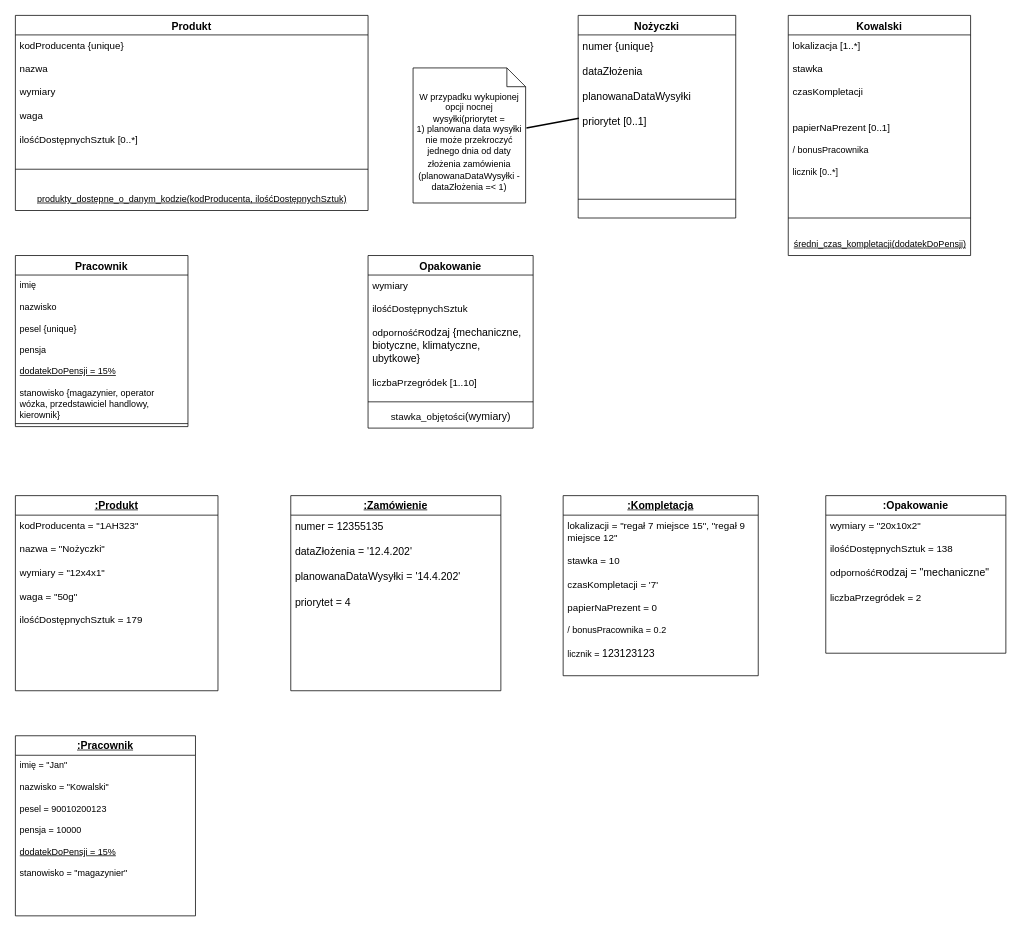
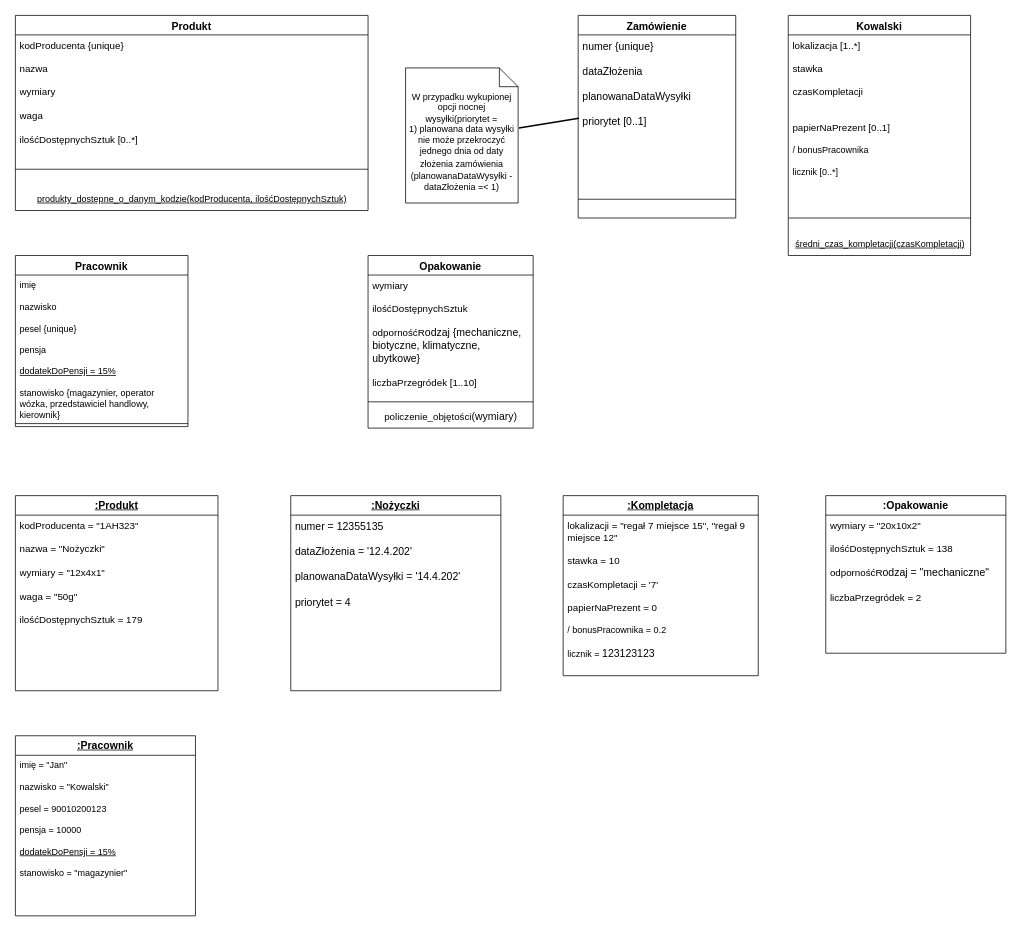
- <mxCell id="5" value="&lt;font style=&quot;font-size: 14px;&quot;&gt;Nożyczki&lt;/font&gt;" style="swimlane;fontStyle=1;align=center;verticalAlign=top;childLayout=stackLayout;horizontal=1;startSize=26;horizontalStack=0;resizeParent=1;resizeParentMax=0;resizeLast=0;collapsible=1;marginBottom=0;whiteSpace=wrap;html=1;" parent="1" vertex="1"><mxGeometry x="770" y="20" width="210" height="270" as="geometry" /></mxCell>
+ <mxCell id="5" value="&lt;font style=&quot;font-size: 14px;&quot;&gt;Zamówienie&lt;/font&gt;" style="swimlane;fontStyle=1;align=center;verticalAlign=top;childLayout=stackLayout;horizontal=1;startSize=26;horizontalStack=0;resizeParent=1;resizeParentMax=0;resizeLast=0;collapsible=1;marginBottom=0;whiteSpace=wrap;html=1;" parent="1" vertex="1"><mxGeometry x="770" y="20" width="210" height="270" as="geometry" /></mxCell>
- <mxCell id="30" value="W przypadku wykupionej opcji nocnej wysyłki(priorytet = 1)&amp;nbsp;&lt;span style=&quot;text-align: start;&quot;&gt;&lt;font style=&quot;font-size: 12px;&quot;&gt;planowana data wysyłki nie może przekroczyć jednego dnia od daty złożenia zamówienia&lt;/font&gt;&lt;/span&gt;&lt;span style=&quot;font-family: -webkit-standard; font-size: medium; text-align: start;&quot;&gt;&lt;/span&gt;&lt;div&gt;&lt;span style=&quot;text-align: start;&quot;&gt;&lt;font style=&quot;font-size: 12px;&quot;&gt;(planowanaDataWysyłki - dataZłożenia =&amp;lt; 1)&lt;/font&gt;&lt;/span&gt;&lt;/div&gt;" style="shape=note2;boundedLbl=1;whiteSpace=wrap;html=1;size=25;verticalAlign=top;align=center;" vertex="1" parent="1"><mxGeometry x="550" y="90" width="150" height="180" as="geometry" /></mxCell>
+ <mxCell id="30" value="W przypadku wykupionej opcji nocnej wysyłki(priorytet = 1)&amp;nbsp;&lt;span style=&quot;text-align: start;&quot;&gt;&lt;font style=&quot;font-size: 12px;&quot;&gt;planowana data wysyłki nie może przekroczyć jednego dnia od daty złożenia zamówienia&lt;/font&gt;&lt;/span&gt;&lt;span style=&quot;font-family: -webkit-standard; font-size: medium; text-align: start;&quot;&gt;&lt;/span&gt;&lt;div&gt;&lt;span style=&quot;text-align: start;&quot;&gt;&lt;font style=&quot;font-size: 12px;&quot;&gt;(planowanaDataWysyłki - dataZłożenia =&amp;lt; 1)&lt;/font&gt;&lt;/span&gt;&lt;/div&gt;" style="shape=note2;boundedLbl=1;whiteSpace=wrap;html=1;size=25;verticalAlign=top;align=center;" vertex="1" parent="1"><mxGeometry x="540" y="90" width="150" height="180" as="geometry" /></mxCell>
- <mxCell id="15" value="&lt;u&gt;średni_czas_kompletacji(dodatekDoPensji)&lt;/u&gt;" style="text;html=1;align=center;verticalAlign=middle;resizable=0;points=[];autosize=1;strokeColor=none;fillColor=none;" vertex="1" parent="12"><mxGeometry y="290" width="243" height="30" as="geometry" /></mxCell>
+ <mxCell id="15" value="&lt;u&gt;średni_czas_kompletacji(czasKompletacji)&lt;/u&gt;" style="text;html=1;align=center;verticalAlign=middle;resizable=0;points=[];autosize=1;strokeColor=none;fillColor=none;" vertex="1" parent="12"><mxGeometry y="290" width="243" height="30" as="geometry" /></mxCell>
- <mxCell id="19" value="&lt;div style=&quot;text-align: left;&quot;&gt;&lt;span style=&quot;white-space: normal; caret-color: rgb(7, 7, 7); color: rgb(7, 7, 7); text-align: left;&quot;&gt;&lt;font size=&quot;2&quot;&gt;stawka_objętości&lt;/font&gt;&lt;/span&gt;&lt;span style=&quot;white-space: normal; caret-color: rgb(7, 7, 7); color: rgb(7, 7, 7); font-size: 14px; text-align: left;&quot;&gt;(wymiary)&lt;/span&gt;&lt;/div&gt;" style="text;html=1;align=center;verticalAlign=middle;resizable=0;points=[];autosize=1;strokeColor=none;fillColor=none;" parent="16" vertex="1"><mxGeometry y="200" width="220" height="30" as="geometry" /></mxCell>
+ <mxCell id="19" value="&lt;div style=&quot;text-align: left;&quot;&gt;&lt;span style=&quot;white-space: normal; caret-color: rgb(7, 7, 7); color: rgb(7, 7, 7); text-align: left;&quot;&gt;&lt;font size=&quot;2&quot;&gt;policzenie_objętości&lt;/font&gt;&lt;/span&gt;&lt;span style=&quot;white-space: normal; caret-color: rgb(7, 7, 7); color: rgb(7, 7, 7); font-size: 14px; text-align: left;&quot;&gt;(wymiary)&lt;/span&gt;&lt;/div&gt;" style="text;html=1;align=center;verticalAlign=middle;resizable=0;points=[];autosize=1;strokeColor=none;fillColor=none;" parent="16" vertex="1"><mxGeometry y="200" width="220" height="30" as="geometry" /></mxCell>
- <mxCell id="22" value="&lt;span style=&quot;text-align: left;&quot;&gt;&lt;font style=&quot;font-size: 14px;&quot;&gt;&lt;b&gt;&lt;u&gt;:Zamówienie&lt;/u&gt;&lt;/b&gt;&lt;/font&gt;&lt;/span&gt;" style="swimlane;fontStyle=0;childLayout=stackLayout;horizontal=1;startSize=26;fillColor=none;horizontalStack=0;resizeParent=1;resizeParentMax=0;resizeLast=0;collapsible=1;marginBottom=0;whiteSpace=wrap;html=1;" parent="1" vertex="1"><mxGeometry x="387" y="660" width="280" height="260" as="geometry" /></mxCell>
+ <mxCell id="22" value="&lt;span style=&quot;text-align: left;&quot;&gt;&lt;font style=&quot;font-size: 14px;&quot;&gt;&lt;b&gt;&lt;u&gt;:Nożyczki&lt;/u&gt;&lt;/b&gt;&lt;/font&gt;&lt;/span&gt;" style="swimlane;fontStyle=0;childLayout=stackLayout;horizontal=1;startSize=26;fillColor=none;horizontalStack=0;resizeParent=1;resizeParentMax=0;resizeLast=0;collapsible=1;marginBottom=0;whiteSpace=wrap;html=1;" parent="1" vertex="1"><mxGeometry x="387" y="660" width="280" height="260" as="geometry" /></mxCell>
